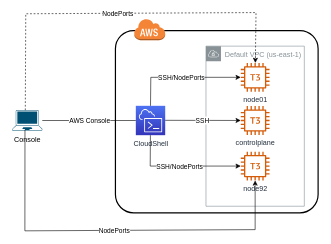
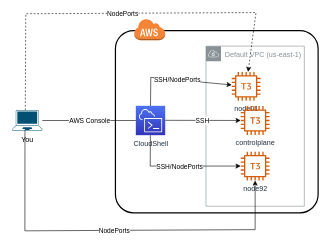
- <mxCell id="7" value="node01" style="sketch=0;outlineConnect=0;fontColor=#232F3E;gradientColor=none;fillColor=#D45B07;strokeColor=none;dashed=0;verticalLabelPosition=bottom;verticalAlign=top;align=center;html=1;fontSize=12;fontStyle=0;aspect=fixed;pointerEvents=1;shape=mxgraph.aws4.t3_instance;" parent="1" vertex="1"><mxGeometry x="401" y="104" width="48" height="48" as="geometry" /></mxCell>
+ <mxCell id="7" value="node01" style="sketch=0;outlineConnect=0;fontColor=#232F3E;gradientColor=none;fillColor=#D45B07;strokeColor=none;dashed=0;verticalLabelPosition=bottom;verticalAlign=top;align=center;html=1;fontSize=12;fontStyle=0;aspect=fixed;pointerEvents=1;shape=mxgraph.aws4.t3_instance;" parent="1" vertex="1"><mxGeometry x="386" y="119" width="48" height="48" as="geometry" /></mxCell>
- <mxCell id="4" value="Console" style="points=[[0.13,0.02,0],[0.5,0,0],[0.87,0.02,0],[0.885,0.4,0],[0.985,0.985,0],[0.5,1,0],[0.015,0.985,0],[0.115,0.4,0]];verticalLabelPosition=bottom;sketch=0;html=1;verticalAlign=top;aspect=fixed;align=center;pointerEvents=1;shape=mxgraph.cisco19.laptop;fillColor=#005073;strokeColor=none;" parent="1" vertex="1"><mxGeometry x="20" y="182.5" width="50" height="35" as="geometry" /></mxCell>
+ <mxCell id="4" value="You" style="points=[[0.13,0.02,0],[0.5,0,0],[0.87,0.02,0],[0.885,0.4,0],[0.985,0.985,0],[0.5,1,0],[0.015,0.985,0],[0.115,0.4,0]];verticalLabelPosition=bottom;sketch=0;html=1;verticalAlign=top;aspect=fixed;align=center;pointerEvents=1;shape=mxgraph.cisco19.laptop;fillColor=#005073;strokeColor=none;" parent="1" vertex="1"><mxGeometry x="20" y="182.5" width="50" height="35" as="geometry" /></mxCell>
